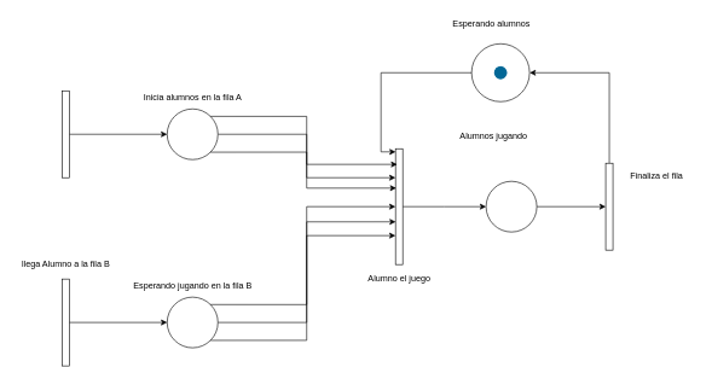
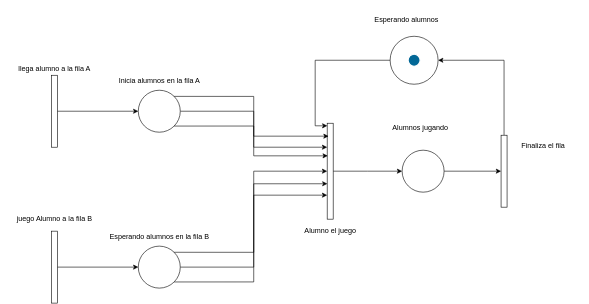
+ <mxCell id="4" value="llega alumno a la fila A" style="text;html=1;align=center;verticalAlign=middle;resizable=0;points=[];autosize=1;strokeColor=none;fillColor=none;" vertex="1" parent="1"><mxGeometry x="20" y="100" width="140" height="30" as="geometry" /></mxCell>
- <mxCell id="23" value="Alumnos jugando" style="text;html=1;align=center;verticalAlign=middle;resizable=0;points=[];autosize=1;strokeColor=none;fillColor=none;" vertex="1" parent="1"><mxGeometry x="620" y="173" width="120" height="30" as="geometry" /></mxCell>
+ <mxCell id="23" value="Alumnos jugando" style="text;html=1;align=center;verticalAlign=middle;resizable=0;points=[];autosize=1;strokeColor=none;fillColor=none;" vertex="1" parent="1"><mxGeometry x="640" y="198" width="120" height="30" as="geometry" /></mxCell>
- <mxCell id="7" value="llega Alumno a la fila B" style="text;html=1;align=center;verticalAlign=middle;resizable=0;points=[];autosize=1;strokeColor=none;fillColor=none;" vertex="1" parent="1"><mxGeometry x="20" y="350" width="140" height="30" as="geometry" /></mxCell>
+ <mxCell id="7" value="juego Alumno a la fila B" style="text;html=1;align=center;verticalAlign=middle;resizable=0;points=[];autosize=1;strokeColor=none;fillColor=none;" vertex="1" parent="1"><mxGeometry x="20" y="350" width="140" height="30" as="geometry" /></mxCell>
- <mxCell id="11" value="Esperando jugando en la fila B" style="text;html=1;align=center;verticalAlign=middle;resizable=0;points=[];autosize=1;strokeColor=none;fillColor=none;" vertex="1" parent="1"><mxGeometry x="170" y="380" width="190" height="30" as="geometry" /></mxCell>
+ <mxCell id="11" value="Esperando alumnos en la fila B" style="text;html=1;align=center;verticalAlign=middle;resizable=0;points=[];autosize=1;strokeColor=none;fillColor=none;" vertex="1" parent="1"><mxGeometry x="170" y="380" width="190" height="30" as="geometry" /></mxCell>
